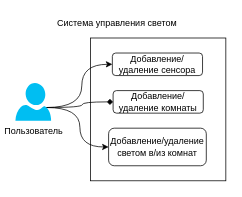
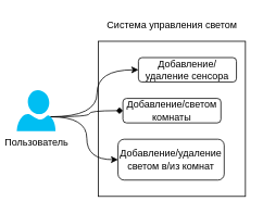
- <mxCell id="10" value="Система управления светом" style="text;html=1;align=center;verticalAlign=middle;resizable=0;points=[];autosize=1;strokeColor=none;fillColor=none;" vertex="1" parent="1"><mxGeometry x="70" y="20" width="170" height="20" as="geometry" /></mxCell>
+ <mxCell id="10" value="Система управления светом" style="text;html=1;align=center;verticalAlign=middle;resizable=0;points=[];autosize=1;strokeColor=none;fillColor=none;" vertex="1" parent="1"><mxGeometry x="125" y="20" width="170" height="20" as="geometry" /></mxCell>
- <mxCell id="7" value="Добавление/удаление сенсора" style="rounded=1;whiteSpace=wrap;html=1;" vertex="1" parent="1"><mxGeometry x="149" y="70" width="120" height="30" as="geometry" /></mxCell>
+ <mxCell id="7" value="Добавление/удаление сенсора" style="rounded=1;whiteSpace=wrap;html=1;" vertex="1" parent="1"><mxGeometry x="169" y="70" width="120" height="30" as="geometry" /></mxCell>
- <mxCell id="8" value="Добавление/удаление комнаты" style="rounded=1;whiteSpace=wrap;html=1;" vertex="1" parent="1"><mxGeometry x="150" y="120" width="120" height="30" as="geometry" /></mxCell>
+ <mxCell id="8" value="Добавление/светом комнаты" style="rounded=1;whiteSpace=wrap;html=1;" vertex="1" parent="1"><mxGeometry x="150" y="120" width="120" height="30" as="geometry" /></mxCell>
